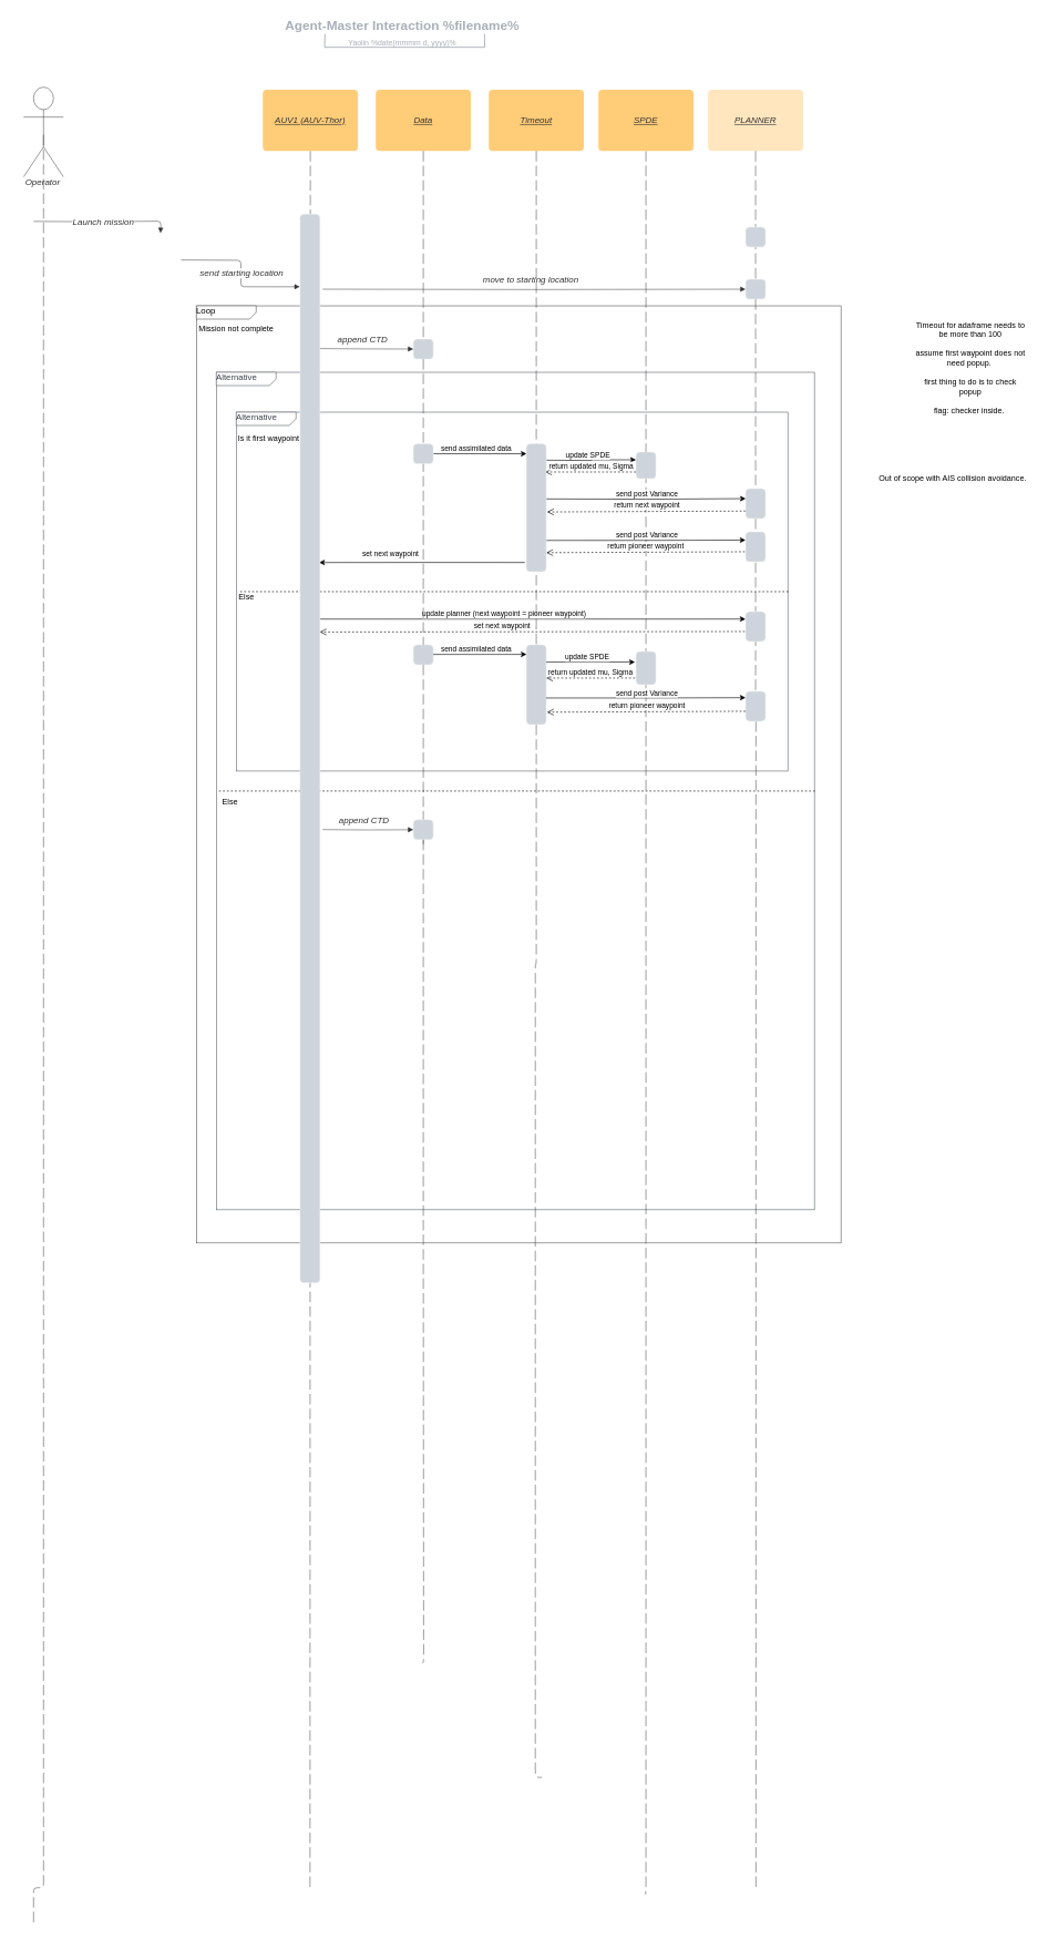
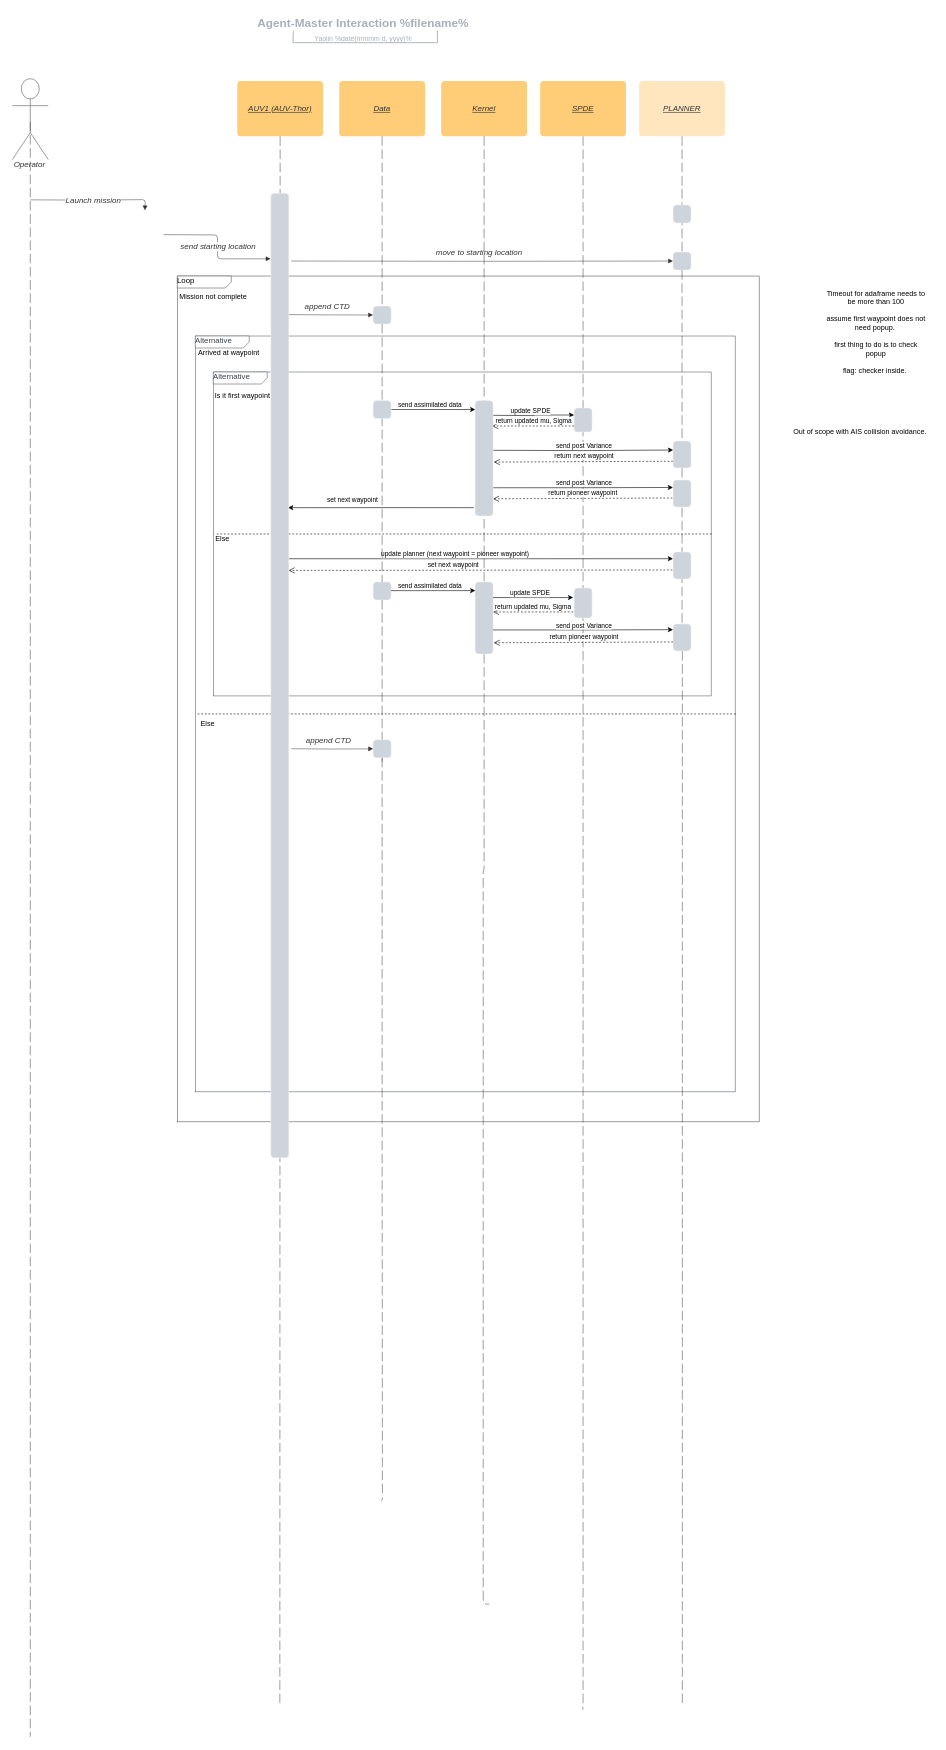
- <mxCell id="20" value="Timeout" style="html=1;overflow=block;blockSpacing=1;whiteSpace=wrap;fontSize=13.3;fontColor=#333333;fontStyle=6;align=center;spacing=0;strokeOpacity=0;fillOpacity=100;rounded=1;absoluteArcSize=1;arcSize=12;fillColor=#ffcc78;strokeWidth=0.8;" parent="1" vertex="1"><mxGeometry x="735" y="134" width="143" height="92" as="geometry" /></mxCell>
+ <mxCell id="20" value="Kernel" style="html=1;overflow=block;blockSpacing=1;whiteSpace=wrap;fontSize=13.3;fontColor=#333333;fontStyle=6;align=center;spacing=0;strokeOpacity=0;fillOpacity=100;rounded=1;absoluteArcSize=1;arcSize=12;fillColor=#ffcc78;strokeWidth=0.8;" parent="1" vertex="1"><mxGeometry x="735" y="134" width="143" height="92" as="geometry" /></mxCell>
- <mxCell id="9" value="Operator" style="html=1;overflow=block;blockSpacing=1;shape=umlActor;labelPosition=center;verticalLabelPosition=bottom;verticalAlign=top;whiteSpace=nowrap;fontSize=13.3;fontColor=#333333;fontStyle=2;align=center;spacing=0;strokeColor=#333333;strokeOpacity=100;fillOpacity=100;rounded=1;absoluteArcSize=1;arcSize=12;fillColor=#ffffff;strokeWidth=0.8;" parent="1" vertex="1"><mxGeometry x="35" y="130" width="60" height="135" as="geometry" /></mxCell>
+ <mxCell id="9" value="Operator" style="html=1;overflow=block;blockSpacing=1;shape=umlActor;labelPosition=center;verticalLabelPosition=bottom;verticalAlign=top;whiteSpace=nowrap;fontSize=13.3;fontColor=#333333;fontStyle=2;align=center;spacing=0;strokeColor=#333333;strokeOpacity=100;fillOpacity=100;rounded=1;absoluteArcSize=1;arcSize=12;fillColor=#ffffff;strokeWidth=0.8;" parent="1" vertex="1"><mxGeometry x="20" y="130" width="60" height="135" as="geometry" /></mxCell>
+ <mxCell id="30" value="Arrived at waypoint" style="text;html=1;strokeColor=none;fillColor=none;align=center;verticalAlign=middle;whiteSpace=wrap;rounded=0;" parent="1" vertex="1"><mxGeometry x="325" y="560.8" width="112" height="53.2" as="geometry" /></mxCell>
